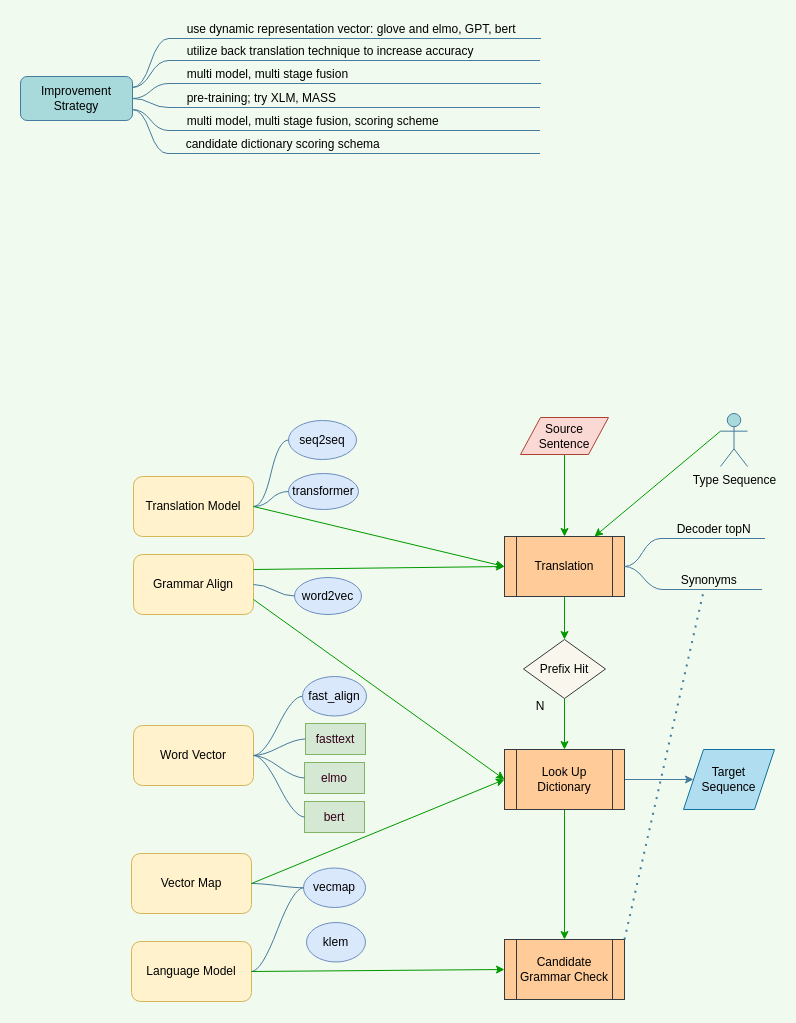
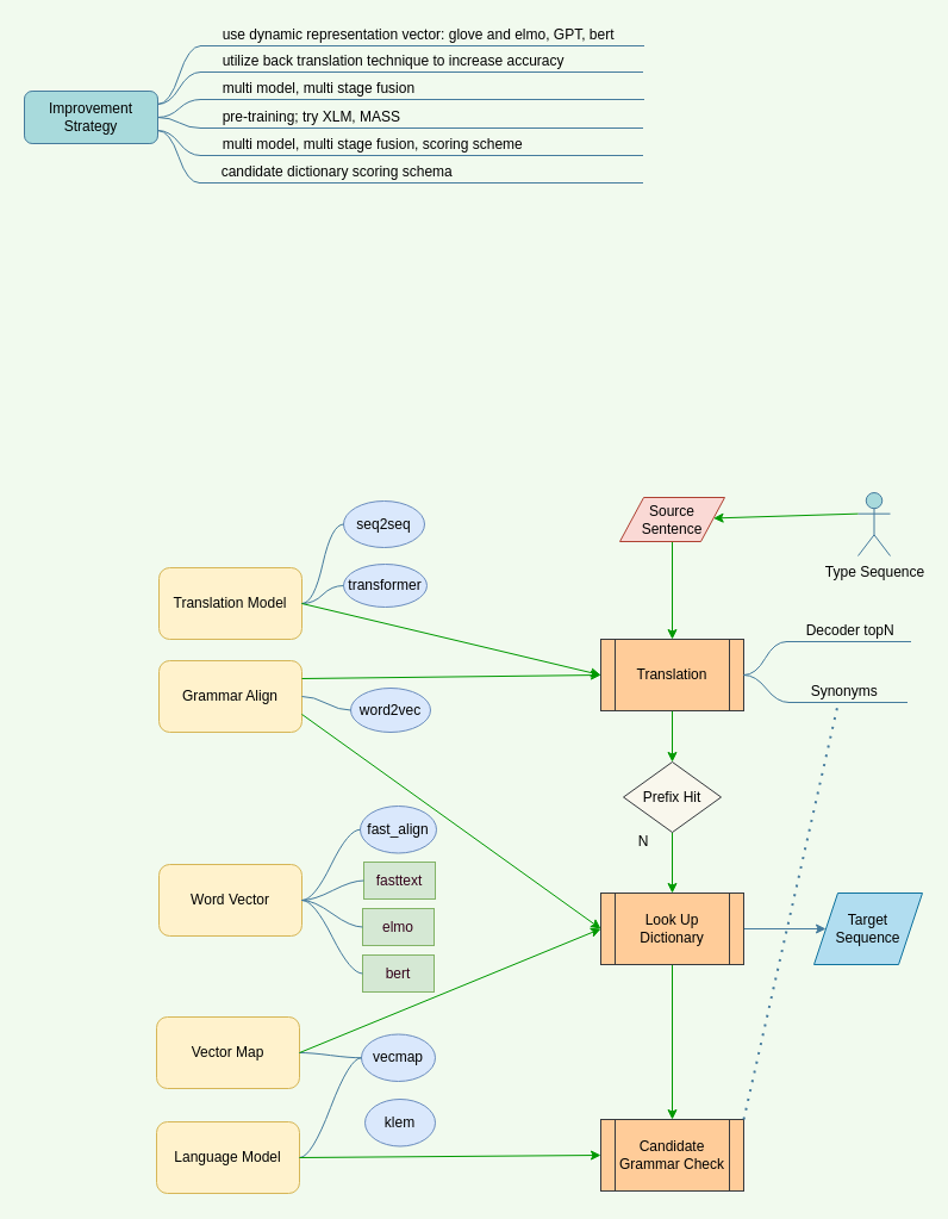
- <mxCell id="53" value="" style="endArrow=classic;html=1;exitX=0;exitY=0.333;exitDx=0;exitDy=0;exitPerimeter=0;entryX=0.75;entryY=0;entryDx=0;entryDy=0;fontColor=#1D3557;labelBackgroundColor=#F1FAEE;strokeColor=#009900;" edge="1" parent="1" source="52" target="39"><mxGeometry width="50" height="50" relative="1" as="geometry"><mxPoint x="428" y="515" as="sourcePoint" /><mxPoint x="478" y="465" as="targetPoint" /></mxGeometry></mxCell>
+ <mxCell id="53" value="" style="endArrow=classic;html=1;exitX=0;exitY=0.333;exitDx=0;exitDy=0;exitPerimeter=0;fontColor=#1D3557;labelBackgroundColor=#F1FAEE;strokeColor=#009900;" edge="1" parent="1" source="52" target="37"><mxGeometry width="50" height="50" relative="1" as="geometry"><mxPoint x="428" y="515" as="sourcePoint" /><mxPoint x="478" y="465" as="targetPoint" /></mxGeometry></mxCell>
